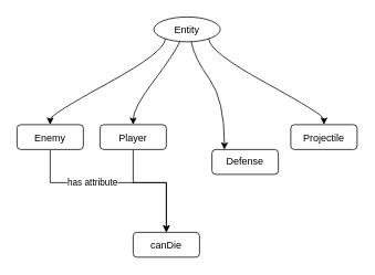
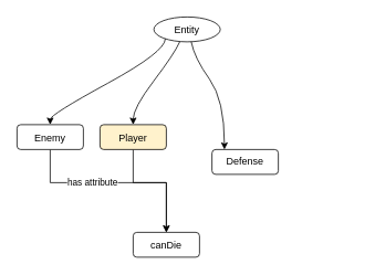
- <mxCell id="13" value="" style="curved=1;noEdgeStyle=1;orthogonal=1;" edge="1" source="2" target="12" parent="1"><mxGeometry relative="1" as="geometry"><Array as="points"><mxPoint x="251.25" y="62" /><mxPoint x="390" y="138" /></Array></mxGeometry></mxCell>
- <mxCell id="10" value="Player" style="rounded=1;" vertex="1" parent="1"><mxGeometry x="120" y="150" width="80" height="30" as="geometry" /></mxCell>
+ <mxCell id="10" value="Player" style="rounded=1;fillColor=#fff2cc;" vertex="1" parent="1"><mxGeometry x="120" y="150" width="80" height="30" as="geometry" /></mxCell>
- <mxCell id="12" value="Projectile" style="rounded=1;" vertex="1" parent="1"><mxGeometry x="350" y="150" width="80" height="30" as="geometry" /></mxCell>
